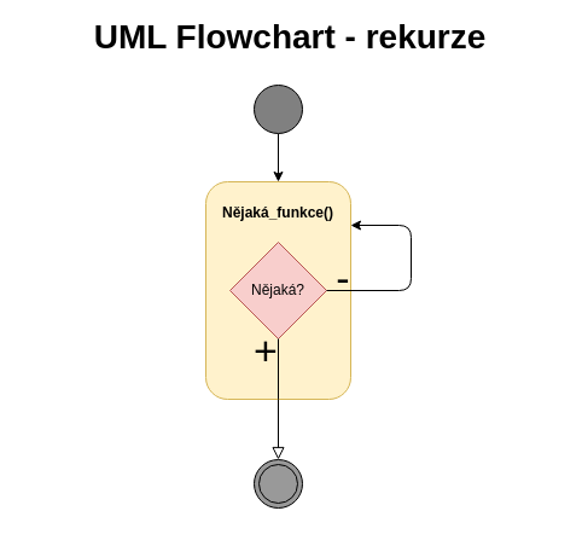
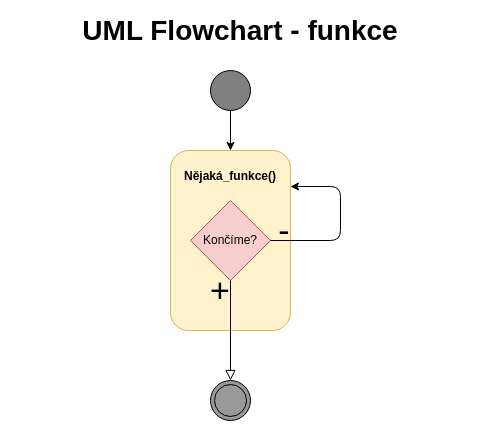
- <mxCell id="11" value="UML Flowchart - rekurze" style="text;html=1;strokeColor=none;fillColor=none;align=center;verticalAlign=middle;whiteSpace=wrap;rounded=0;fontSize=28;fontStyle=1" vertex="1" parent="1"><mxGeometry x="20" y="20" width="440" height="20" as="geometry" /></mxCell>
+ <mxCell id="11" value="UML Flowchart - funkce" style="text;html=1;strokeColor=none;fillColor=none;align=center;verticalAlign=middle;whiteSpace=wrap;rounded=0;fontSize=28;fontStyle=1" vertex="1" parent="1"><mxGeometry x="20" y="20" width="440" height="20" as="geometry" /></mxCell>
- <mxCell id="5" value="Nějaká?" style="rhombus;whiteSpace=wrap;html=1;fillColor=#f8cecc;strokeColor=#b85450;" vertex="1" parent="1"><mxGeometry x="190" y="200" width="80" height="80" as="geometry" /></mxCell>
+ <mxCell id="5" value="Končíme?" style="rhombus;whiteSpace=wrap;html=1;fillColor=#f8cecc;strokeColor=#b85450;" vertex="1" parent="1"><mxGeometry x="190" y="200" width="80" height="80" as="geometry" /></mxCell>
